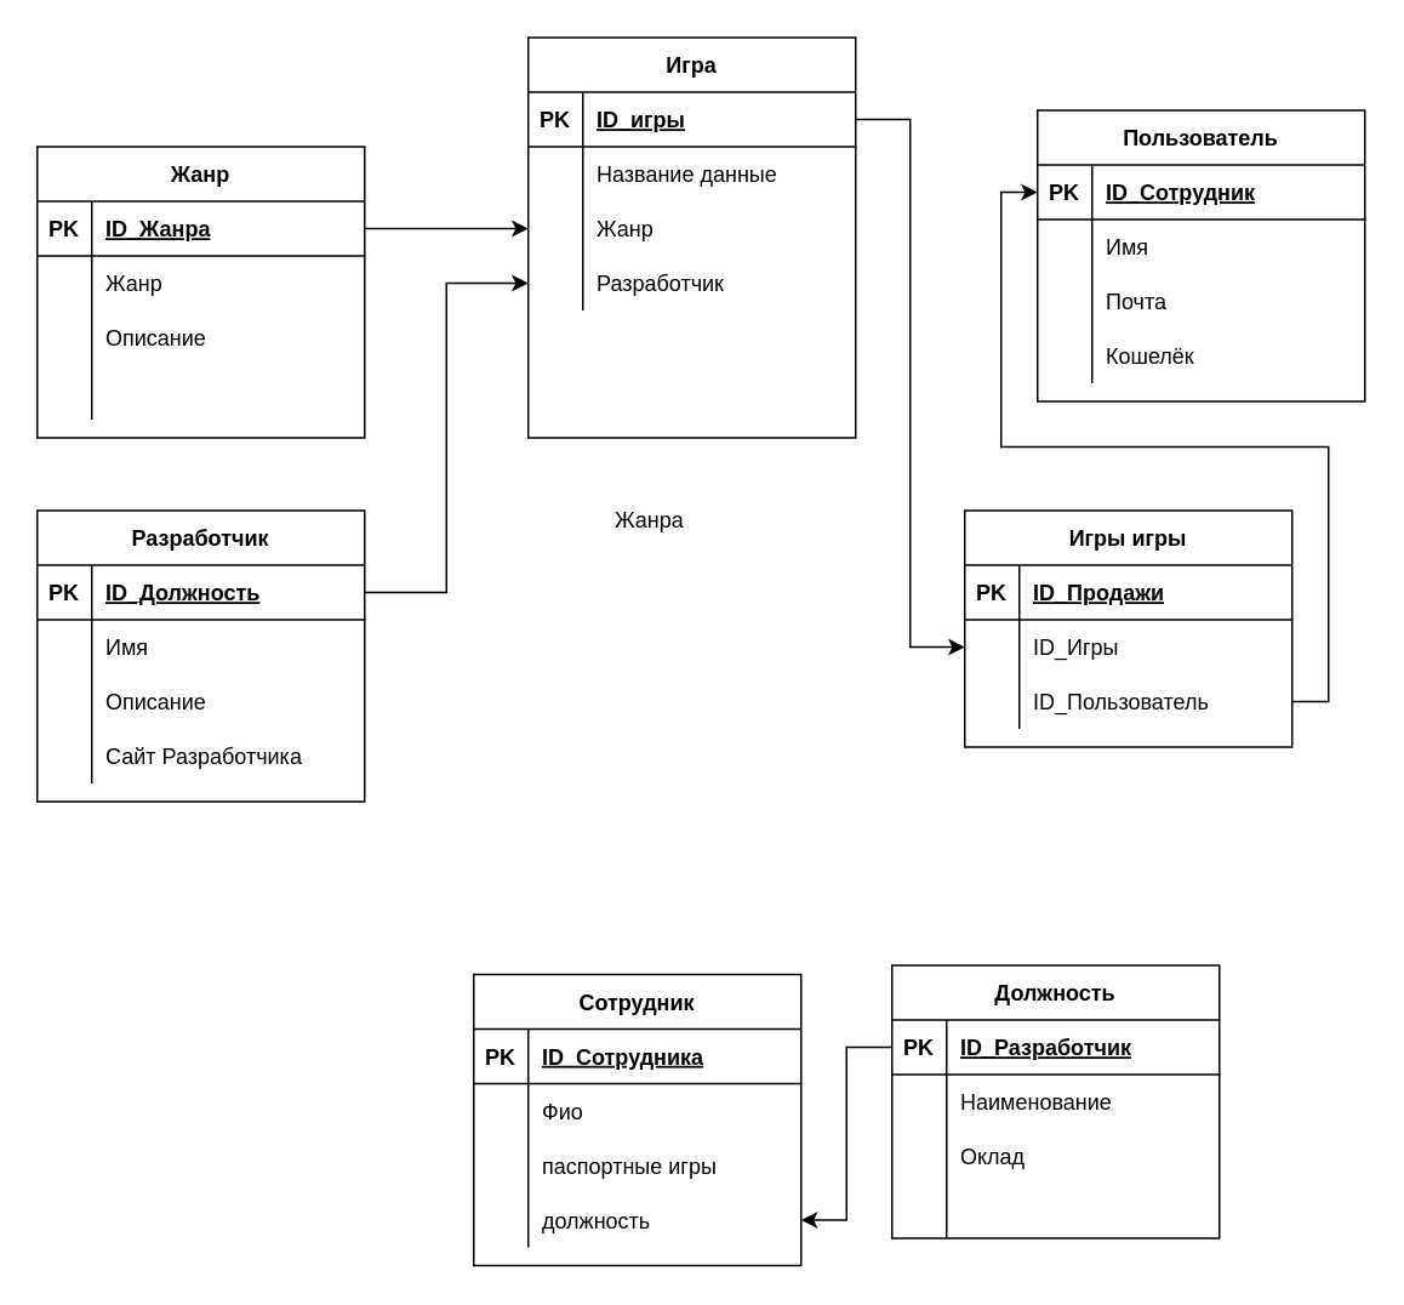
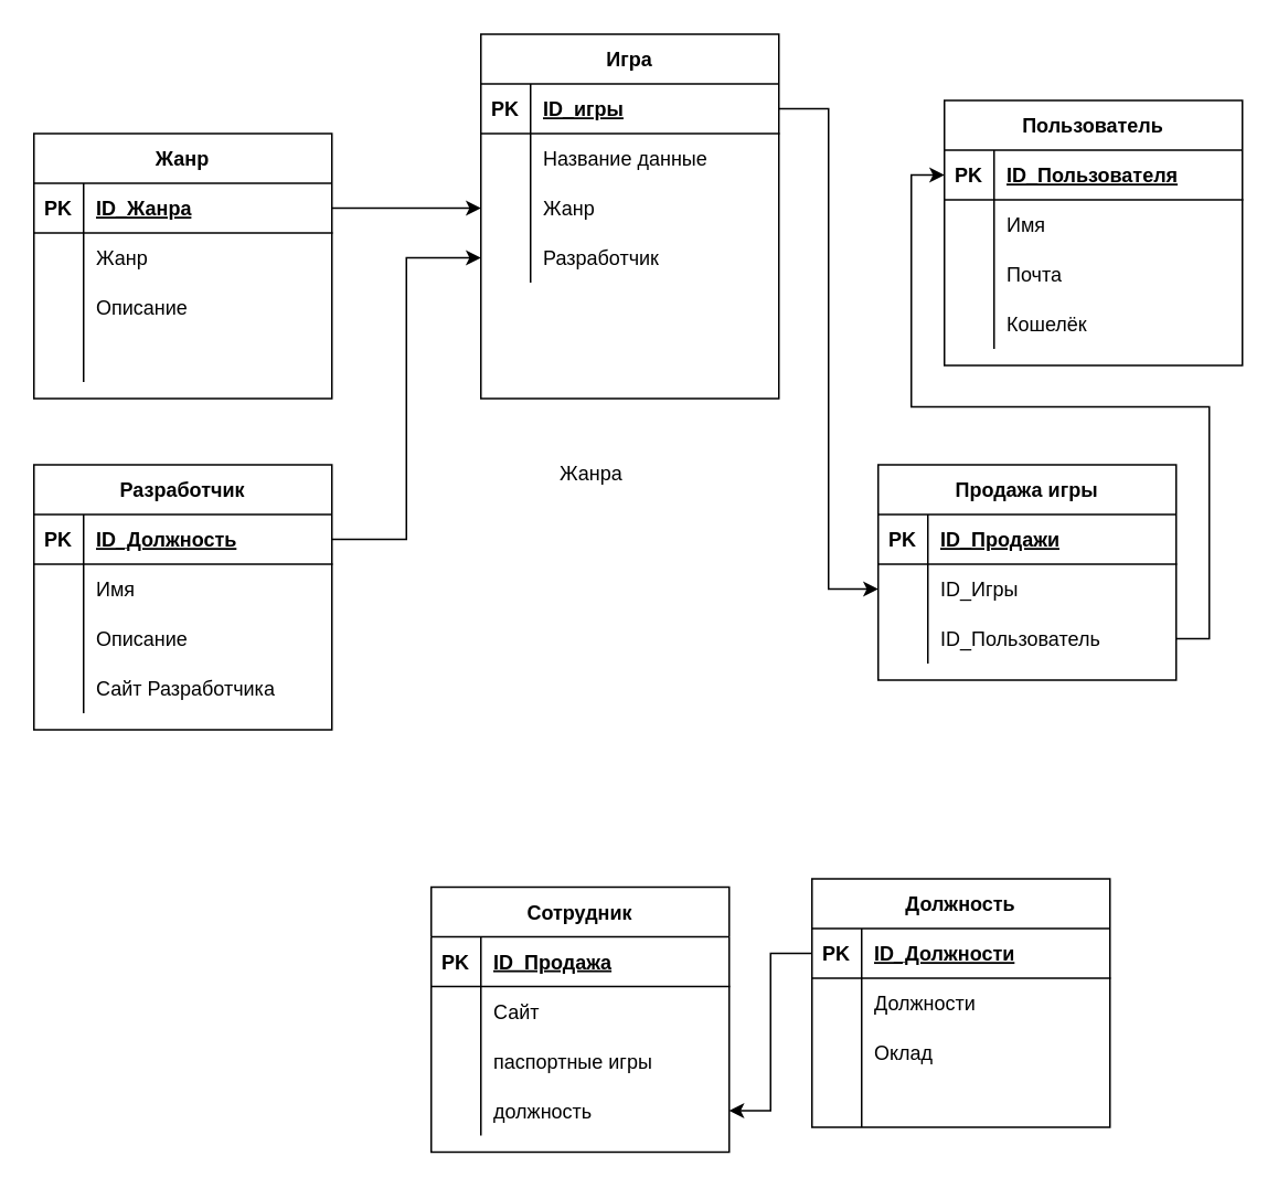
- <mxCell id="5" value="ID_Сотрудник" style="shape=partialRectangle;connectable=0;fillColor=none;top=0;left=0;bottom=0;right=0;align=left;spacingLeft=6;fontStyle=5;overflow=hidden;" parent="3" vertex="1"><mxGeometry x="30" width="150" height="30" as="geometry"><mxRectangle width="150" height="30" as="alternateBounds" /></mxGeometry></mxCell>
+ <mxCell id="5" value="ID_Пользователя" style="shape=partialRectangle;connectable=0;fillColor=none;top=0;left=0;bottom=0;right=0;align=left;spacingLeft=6;fontStyle=5;overflow=hidden;" parent="3" vertex="1"><mxGeometry x="30" width="150" height="30" as="geometry"><mxRectangle width="150" height="30" as="alternateBounds" /></mxGeometry></mxCell>
- <mxCell id="58" value="Игры игры" style="shape=table;startSize=30;container=1;collapsible=1;childLayout=tableLayout;fixedRows=1;rowLines=0;fontStyle=1;align=center;resizeLast=1;" parent="1" vertex="1"><mxGeometry x="530" y="280" width="180" height="130" as="geometry" /></mxCell>
+ <mxCell id="58" value="Продажа игры" style="shape=table;startSize=30;container=1;collapsible=1;childLayout=tableLayout;fixedRows=1;rowLines=0;fontStyle=1;align=center;resizeLast=1;" parent="1" vertex="1"><mxGeometry x="530" y="280" width="180" height="130" as="geometry" /></mxCell>
- <mxCell id="86" value="ID_Разработчик" style="shape=partialRectangle;connectable=0;fillColor=none;top=0;left=0;bottom=0;right=0;align=left;spacingLeft=6;fontStyle=5;overflow=hidden;" parent="84" vertex="1"><mxGeometry x="30" width="150" height="30" as="geometry"><mxRectangle width="150" height="30" as="alternateBounds" /></mxGeometry></mxCell>
+ <mxCell id="86" value="ID_Должности" style="shape=partialRectangle;connectable=0;fillColor=none;top=0;left=0;bottom=0;right=0;align=left;spacingLeft=6;fontStyle=5;overflow=hidden;" parent="84" vertex="1"><mxGeometry x="30" width="150" height="30" as="geometry"><mxRectangle width="150" height="30" as="alternateBounds" /></mxGeometry></mxCell>
- <mxCell id="73" value="ID_Сотрудника" style="shape=partialRectangle;connectable=0;fillColor=none;top=0;left=0;bottom=0;right=0;align=left;spacingLeft=6;fontStyle=5;overflow=hidden;" parent="71" vertex="1"><mxGeometry x="30" width="150" height="30" as="geometry"><mxRectangle width="150" height="30" as="alternateBounds" /></mxGeometry></mxCell>
+ <mxCell id="73" value="ID_Продажа" style="shape=partialRectangle;connectable=0;fillColor=none;top=0;left=0;bottom=0;right=0;align=left;spacingLeft=6;fontStyle=5;overflow=hidden;" parent="71" vertex="1"><mxGeometry x="30" width="150" height="30" as="geometry"><mxRectangle width="150" height="30" as="alternateBounds" /></mxGeometry></mxCell>
- <mxCell id="89" value="Наименование" style="shape=partialRectangle;connectable=0;fillColor=none;top=0;left=0;bottom=0;right=0;align=left;spacingLeft=6;overflow=hidden;" parent="87" vertex="1"><mxGeometry x="30" width="150" height="30" as="geometry"><mxRectangle width="150" height="30" as="alternateBounds" /></mxGeometry></mxCell>
+ <mxCell id="89" value="Должности" style="shape=partialRectangle;connectable=0;fillColor=none;top=0;left=0;bottom=0;right=0;align=left;spacingLeft=6;overflow=hidden;" parent="87" vertex="1"><mxGeometry x="30" width="150" height="30" as="geometry"><mxRectangle width="150" height="30" as="alternateBounds" /></mxGeometry></mxCell>
- <mxCell id="76" value="Фио" style="shape=partialRectangle;connectable=0;fillColor=none;top=0;left=0;bottom=0;right=0;align=left;spacingLeft=6;overflow=hidden;" parent="74" vertex="1"><mxGeometry x="30" width="150" height="30" as="geometry"><mxRectangle width="150" height="30" as="alternateBounds" /></mxGeometry></mxCell>
+ <mxCell id="76" value="Сайт" style="shape=partialRectangle;connectable=0;fillColor=none;top=0;left=0;bottom=0;right=0;align=left;spacingLeft=6;overflow=hidden;" parent="74" vertex="1"><mxGeometry x="30" width="150" height="30" as="geometry"><mxRectangle width="150" height="30" as="alternateBounds" /></mxGeometry></mxCell>
